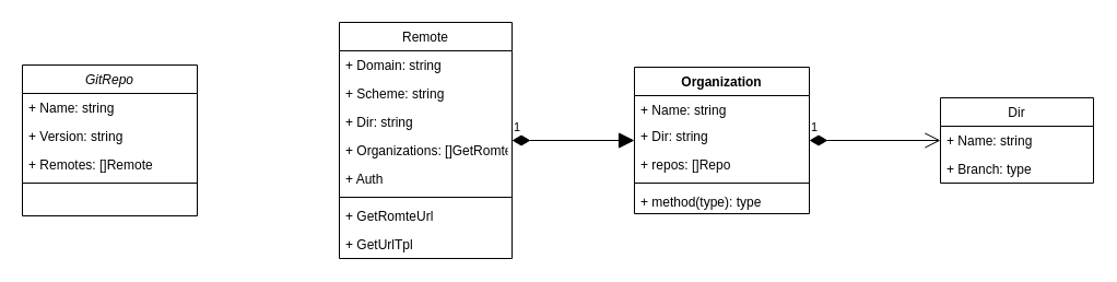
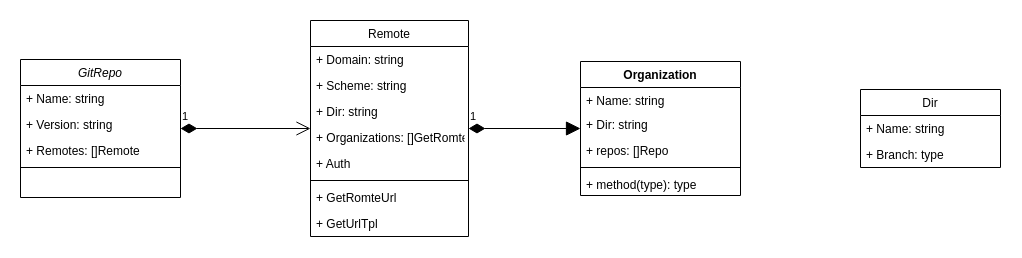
+ <mxCell id="11" value="1" style="endArrow=open;html=1;endSize=12;startArrow=diamondThin;startSize=14;startFill=1;edgeStyle=orthogonalEdgeStyle;align=left;verticalAlign=bottom;" edge="1" parent="1" source="23" target="2"><mxGeometry x="-1" y="3" relative="1" as="geometry"><mxPoint x="340" y="230" as="sourcePoint" /><mxPoint x="500" y="230" as="targetPoint" /></mxGeometry></mxCell>
- <mxCell id="13" value="1" style="endArrow=open;html=1;endSize=12;startArrow=diamondThin;startSize=14;startFill=1;edgeStyle=orthogonalEdgeStyle;align=left;verticalAlign=bottom;" edge="1" parent="1" source="14" target="20"><mxGeometry x="-1" y="3" relative="1" as="geometry"><mxPoint x="720" y="230" as="sourcePoint" /><mxPoint x="620" y="400" as="targetPoint" /></mxGeometry></mxCell>
